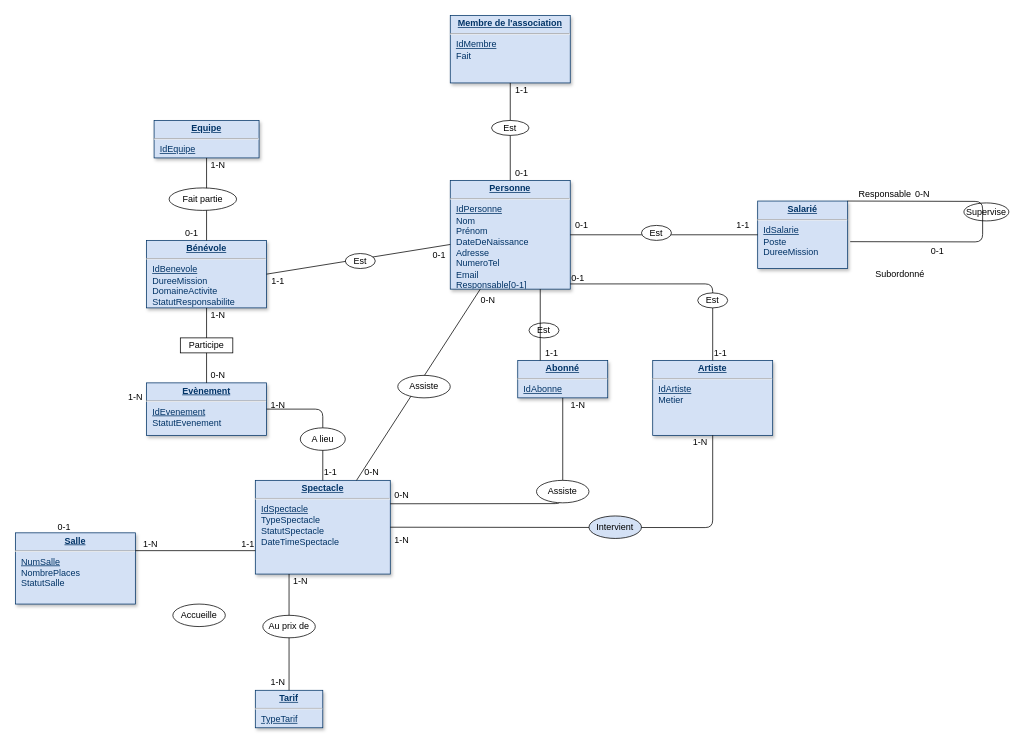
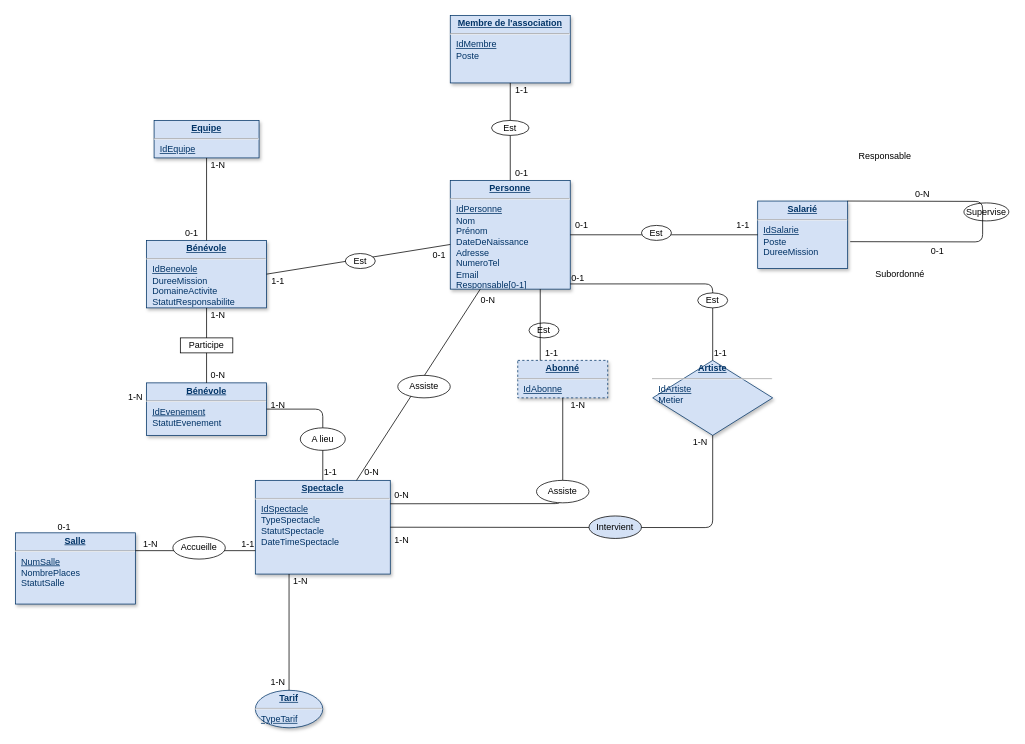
- <mxCell id="9" value="&lt;p style=&quot;margin: 0px ; margin-top: 4px ; text-align: center ; text-decoration: underline&quot;&gt;&lt;b&gt;Membre de l'association&lt;/b&gt;&lt;/p&gt;&lt;hr&gt;&lt;p style=&quot;margin: 0px ; margin-left: 8px&quot;&gt;&lt;u&gt;IdMembre&lt;/u&gt;&lt;/p&gt;&lt;p style=&quot;margin: 0px ; margin-left: 8px&quot;&gt;Fait&lt;/p&gt;&lt;p style=&quot;margin: 0px ; margin-left: 8px&quot;&gt;&lt;br&gt;&lt;/p&gt;" style="verticalAlign=top;align=left;overflow=fill;fontSize=12;fontFamily=Helvetica;html=1;strokeColor=#003366;shadow=1;fillColor=#D4E1F5;fontColor=#003366" parent="1" vertex="1"><mxGeometry x="600" y="20" width="160" height="90" as="geometry" /></mxCell>
+ <mxCell id="9" value="&lt;p style=&quot;margin: 0px ; margin-top: 4px ; text-align: center ; text-decoration: underline&quot;&gt;&lt;b&gt;Membre de l'association&lt;/b&gt;&lt;/p&gt;&lt;hr&gt;&lt;p style=&quot;margin: 0px ; margin-left: 8px&quot;&gt;&lt;u&gt;IdMembre&lt;/u&gt;&lt;/p&gt;&lt;p style=&quot;margin: 0px ; margin-left: 8px&quot;&gt;Poste&lt;/p&gt;&lt;p style=&quot;margin: 0px ; margin-left: 8px&quot;&gt;&lt;br&gt;&lt;/p&gt;" style="verticalAlign=top;align=left;overflow=fill;fontSize=12;fontFamily=Helvetica;html=1;strokeColor=#003366;shadow=1;fillColor=#D4E1F5;fontColor=#003366" parent="1" vertex="1"><mxGeometry x="600" y="20" width="160" height="90" as="geometry" /></mxCell>
- <mxCell id="51" value="Responsable" style="text;html=1;strokeColor=none;fillColor=none;align=center;verticalAlign=middle;whiteSpace=wrap;rounded=0;" parent="1" vertex="1"><mxGeometry x="1160" y="247.5" width="40" height="20" as="geometry" /></mxCell>
+ <mxCell id="51" value="Responsable" style="text;html=1;strokeColor=none;fillColor=none;align=center;verticalAlign=middle;whiteSpace=wrap;rounded=0;" parent="1" vertex="1"><mxGeometry x="1160" y="197.5" width="40" height="20" as="geometry" /></mxCell>
- <mxCell id="46" value="Fait partie" style="ellipse;whiteSpace=wrap;html=1;" parent="1" vertex="1"><mxGeometry x="225" y="250" width="90" height="30" as="geometry" /></mxCell>
- <mxCell id="10" value="&lt;p style=&quot;margin: 0px ; margin-top: 4px ; text-align: center ; text-decoration: underline&quot;&gt;&lt;b&gt;Abonné&lt;/b&gt;&lt;/p&gt;&lt;hr&gt;&lt;p style=&quot;margin: 0px ; margin-left: 8px&quot;&gt;&lt;u&gt;IdAbonne&lt;/u&gt;&lt;/p&gt;&lt;p style=&quot;margin: 0px ; margin-left: 8px&quot;&gt;&lt;br&gt;&lt;/p&gt;" style="verticalAlign=top;align=left;overflow=fill;fontSize=12;fontFamily=Helvetica;html=1;strokeColor=#003366;shadow=1;fillColor=#D4E1F5;fontColor=#003366" parent="1" vertex="1"><mxGeometry x="690" y="480" width="120" height="50" as="geometry" /></mxCell>
+ <mxCell id="10" value="&lt;p style=&quot;margin: 0px ; margin-top: 4px ; text-align: center ; text-decoration: underline&quot;&gt;&lt;b&gt;Abonné&lt;/b&gt;&lt;/p&gt;&lt;hr&gt;&lt;p style=&quot;margin: 0px ; margin-left: 8px&quot;&gt;&lt;u&gt;IdAbonne&lt;/u&gt;&lt;/p&gt;&lt;p style=&quot;margin: 0px ; margin-left: 8px&quot;&gt;&lt;br&gt;&lt;/p&gt;" style="verticalAlign=top;align=left;overflow=fill;fontSize=12;fontFamily=Helvetica;html=1;strokeColor=#003366;shadow=1;fillColor=#D4E1F5;fontColor=#003366;dashed=1;" parent="1" vertex="1"><mxGeometry x="690" y="480" width="120" height="50" as="geometry" /></mxCell>
- <mxCell id="6" value="&lt;p style=&quot;margin: 0px ; margin-top: 4px ; text-align: center ; text-decoration: underline&quot;&gt;&lt;strong&gt;Artiste&lt;/strong&gt;&lt;/p&gt;&lt;hr&gt;&lt;p style=&quot;margin: 0px ; margin-left: 8px&quot;&gt;&lt;u&gt;IdArtiste&lt;/u&gt;&lt;/p&gt;&lt;p style=&quot;margin: 0px ; margin-left: 8px&quot;&gt;&lt;span&gt;Metier&lt;/span&gt;&lt;br&gt;&lt;/p&gt;&lt;p style=&quot;margin: 0px ; margin-left: 8px&quot;&gt;&lt;br&gt;&lt;/p&gt;" style="verticalAlign=top;align=left;overflow=fill;fontSize=12;fontFamily=Helvetica;html=1;strokeColor=#003366;shadow=1;fillColor=#D4E1F5;fontColor=#003366" parent="1" vertex="1"><mxGeometry x="870" y="480" width="160" height="100" as="geometry" /></mxCell>
+ <mxCell id="6" value="&lt;p style=&quot;margin: 0px ; margin-top: 4px ; text-align: center ; text-decoration: underline&quot;&gt;&lt;strong&gt;Artiste&lt;/strong&gt;&lt;/p&gt;&lt;hr&gt;&lt;p style=&quot;margin: 0px ; margin-left: 8px&quot;&gt;&lt;u&gt;IdArtiste&lt;/u&gt;&lt;/p&gt;&lt;p style=&quot;margin: 0px ; margin-left: 8px&quot;&gt;&lt;span&gt;Metier&lt;/span&gt;&lt;br&gt;&lt;/p&gt;&lt;p style=&quot;margin: 0px ; margin-left: 8px&quot;&gt;&lt;br&gt;&lt;/p&gt;" style="rhombus;verticalAlign=top;align=left;overflow=fill;fontSize=12;fontFamily=Helvetica;html=1;strokeColor=#003366;shadow=1;fillColor=#D4E1F5;fontColor=#003366;" parent="1" vertex="1"><mxGeometry x="870" y="480" width="160" height="100" as="geometry" /></mxCell>
- <mxCell id="2" value="&lt;p style=&quot;margin: 0px ; margin-top: 4px ; text-align: center ; text-decoration: underline&quot;&gt;&lt;b&gt;Evènement&lt;/b&gt;&lt;/p&gt;&lt;hr&gt;&lt;p style=&quot;margin: 0px ; margin-left: 8px&quot;&gt;&lt;u&gt;IdEvenement&lt;/u&gt;&lt;/p&gt;&lt;p style=&quot;margin: 0px ; margin-left: 8px&quot;&gt;StatutEvenement&lt;/p&gt;" style="verticalAlign=top;align=left;overflow=fill;fontSize=12;fontFamily=Helvetica;html=1;strokeColor=#003366;shadow=1;fillColor=#D4E1F5;fontColor=#003366" parent="1" vertex="1"><mxGeometry x="195" y="510" width="160" height="70" as="geometry" /></mxCell>
+ <mxCell id="2" value="&lt;p style=&quot;margin: 0px ; margin-top: 4px ; text-align: center ; text-decoration: underline&quot;&gt;&lt;b&gt;Bénévole&lt;/b&gt;&lt;/p&gt;&lt;hr&gt;&lt;p style=&quot;margin: 0px ; margin-left: 8px&quot;&gt;&lt;u&gt;IdEvenement&lt;/u&gt;&lt;/p&gt;&lt;p style=&quot;margin: 0px ; margin-left: 8px&quot;&gt;StatutEvenement&lt;/p&gt;" style="verticalAlign=top;align=left;overflow=fill;fontSize=12;fontFamily=Helvetica;html=1;strokeColor=#003366;shadow=1;fillColor=#D4E1F5;fontColor=#003366" parent="1" vertex="1"><mxGeometry x="195" y="510" width="160" height="70" as="geometry" /></mxCell>
- <mxCell id="24" value="Accueille" style="ellipse;whiteSpace=wrap;html=1;" parent="1" vertex="1"><mxGeometry x="230" y="805" width="70" height="30" as="geometry" /></mxCell>
+ <mxCell id="24" value="Accueille" style="ellipse;whiteSpace=wrap;html=1;" parent="1" vertex="1"><mxGeometry x="230" y="715" width="70" height="30" as="geometry" /></mxCell>
- <mxCell id="35" value="Au prix de" style="ellipse;whiteSpace=wrap;html=1;" parent="1" vertex="1"><mxGeometry x="350" y="820" width="70" height="30" as="geometry" /></mxCell>
- <mxCell id="11" value="&lt;p style=&quot;margin: 0px ; margin-top: 4px ; text-align: center ; text-decoration: underline&quot;&gt;&lt;b&gt;Tarif&lt;/b&gt;&lt;/p&gt;&lt;hr&gt;&lt;p style=&quot;margin: 0px ; margin-left: 8px&quot;&gt;&lt;u&gt;TypeTarif&lt;/u&gt;&lt;/p&gt;" style="verticalAlign=top;align=left;overflow=fill;fontSize=12;fontFamily=Helvetica;html=1;strokeColor=#003366;shadow=1;fillColor=#D4E1F5;fontColor=#003366" parent="1" vertex="1"><mxGeometry x="340" y="920" width="90" height="50" as="geometry" /></mxCell>
+ <mxCell id="11" value="&lt;p style=&quot;margin: 0px ; margin-top: 4px ; text-align: center ; text-decoration: underline&quot;&gt;&lt;b&gt;Tarif&lt;/b&gt;&lt;/p&gt;&lt;hr&gt;&lt;p style=&quot;margin: 0px ; margin-left: 8px&quot;&gt;&lt;u&gt;TypeTarif&lt;/u&gt;&lt;/p&gt;" style="ellipse;verticalAlign=top;align=left;overflow=fill;fontSize=12;fontFamily=Helvetica;html=1;strokeColor=#003366;shadow=1;fillColor=#D4E1F5;fontColor=#003366;" parent="1" vertex="1"><mxGeometry x="340" y="920" width="90" height="50" as="geometry" /></mxCell>
